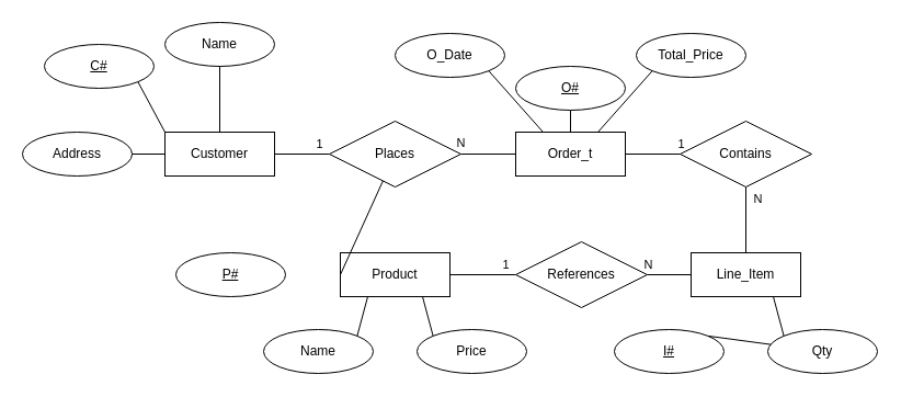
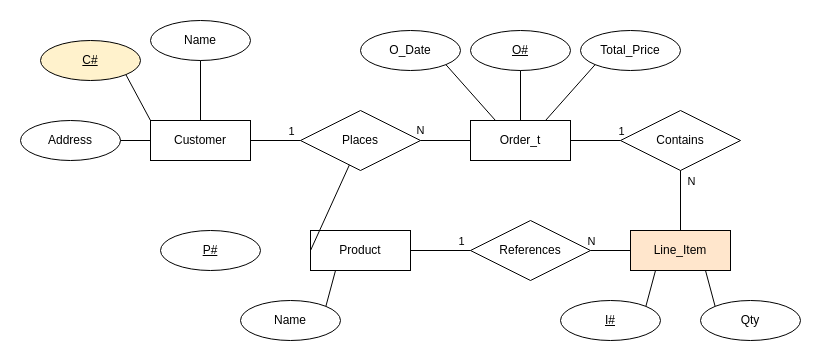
- <mxCell id="20" value="&lt;u&gt;C#&lt;/u&gt;" style="ellipse;whiteSpace=wrap;html=1;align=center;" parent="1" vertex="1"><mxGeometry x="40" y="40" width="100" height="40" as="geometry" /></mxCell>
+ <mxCell id="20" value="&lt;u&gt;C#&lt;/u&gt;" style="ellipse;whiteSpace=wrap;html=1;align=center;fillColor=#fff2cc;" parent="1" vertex="1"><mxGeometry x="40" y="40" width="100" height="40" as="geometry" /></mxCell>
- <mxCell id="27" value="&lt;u&gt;O#&lt;/u&gt;" style="ellipse;whiteSpace=wrap;html=1;align=center;" parent="1" vertex="1"><mxGeometry x="470" y="60" width="100" height="40" as="geometry" /></mxCell>
+ <mxCell id="27" value="&lt;u&gt;O#&lt;/u&gt;" style="ellipse;whiteSpace=wrap;html=1;align=center;" parent="1" vertex="1"><mxGeometry x="470" y="30" width="100" height="40" as="geometry" /></mxCell>
- <mxCell id="4" value="Line_Item" style="whiteSpace=wrap;html=1;align=center;" parent="1" vertex="1"><mxGeometry x="630" y="230" width="100" height="40" as="geometry" /></mxCell>
+ <mxCell id="4" value="Line_Item" style="whiteSpace=wrap;html=1;align=center;fillColor=#ffe6cc;" parent="1" vertex="1"><mxGeometry x="630" y="230" width="100" height="40" as="geometry" /></mxCell>
- <mxCell id="39" value="" style="endArrow=none;html=1;rounded=0;entryX=0.75;entryY=1;entryDx=0;entryDy=0;exitX=0;exitY=0;exitDx=0;exitDy=0;" parent="1" source="37" target="5" edge="1"><mxGeometry width="50" height="50" relative="1" as="geometry"><mxPoint x="655" y="316" as="sourcePoint" /><mxPoint x="665" y="280" as="targetPoint" /></mxGeometry></mxCell>
- <mxCell id="34" value="" style="endArrow=none;html=1;rounded=0;exitX=1;exitY=0;exitDx=0;exitDy=0;" parent="1" source="32" target="33" edge="1"><mxGeometry width="50" height="50" relative="1" as="geometry"><mxPoint x="555" y="130" as="sourcePoint" /><mxPoint x="605" y="74" as="targetPoint" /></mxGeometry></mxCell>
+ <mxCell id="34" value="" style="endArrow=none;html=1;rounded=0;entryX=0.25;entryY=1;entryDx=0;entryDy=0;exitX=1;exitY=0;exitDx=0;exitDy=0;" parent="1" source="32" target="4" edge="1"><mxGeometry width="50" height="50" relative="1" as="geometry"><mxPoint x="555" y="130" as="sourcePoint" /><mxPoint x="605" y="74" as="targetPoint" /></mxGeometry></mxCell>
- <mxCell id="37" value="Price" style="ellipse;whiteSpace=wrap;html=1;align=center;" parent="1" vertex="1"><mxGeometry x="380" y="300" width="100" height="40" as="geometry" /></mxCell>
